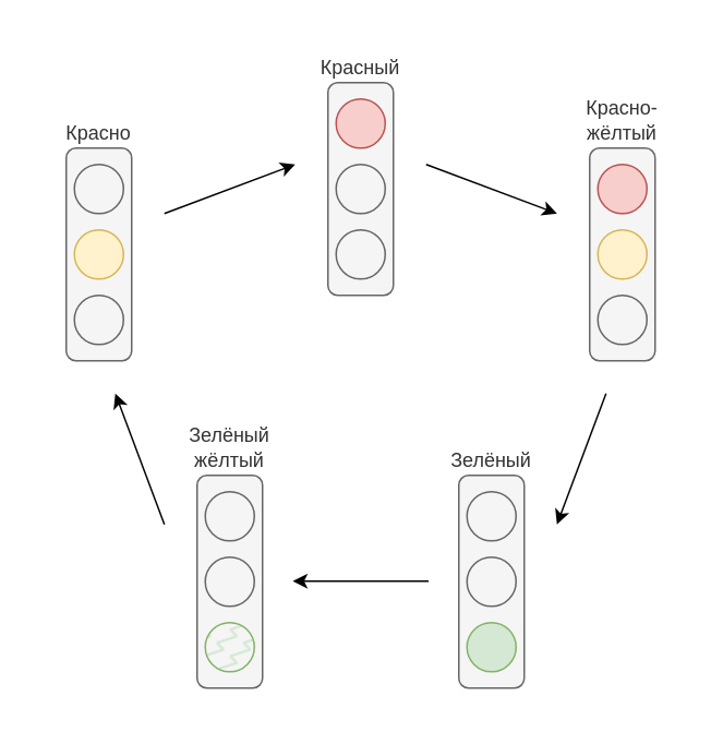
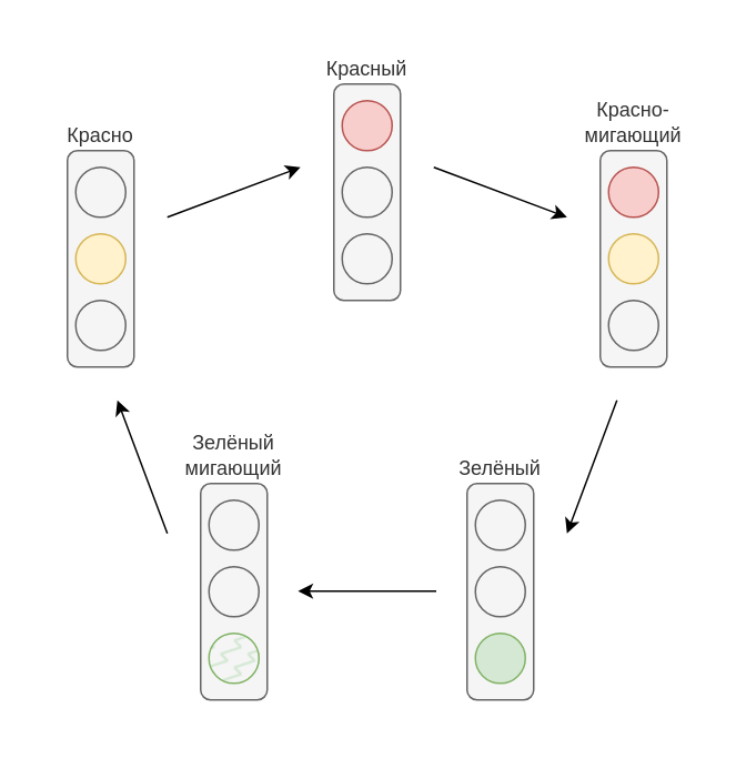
- <mxCell id="11" value="Красно-жёлтый" style="rounded=1;whiteSpace=wrap;html=1;fillColor=#f5f5f5;fontColor=#333333;strokeColor=#666666;labelPosition=center;verticalLabelPosition=top;align=center;verticalAlign=bottom;" vertex="1" parent="1"><mxGeometry x="360" y="90" width="40" height="130" as="geometry" /></mxCell>
+ <mxCell id="11" value="Красно-мигающий" style="rounded=1;whiteSpace=wrap;html=1;fillColor=#f5f5f5;fontColor=#333333;strokeColor=#666666;labelPosition=center;verticalLabelPosition=top;align=center;verticalAlign=bottom;" vertex="1" parent="1"><mxGeometry x="360" y="90" width="40" height="130" as="geometry" /></mxCell>
- <mxCell id="15" value="Зелёный жёлтый" style="rounded=1;whiteSpace=wrap;html=1;fillColor=#f5f5f5;fontColor=#333333;strokeColor=#666666;labelPosition=center;verticalLabelPosition=top;align=center;verticalAlign=bottom;" vertex="1" parent="1"><mxGeometry x="120" y="290" width="40" height="130" as="geometry" /></mxCell>
+ <mxCell id="15" value="Зелёный мигающий" style="rounded=1;whiteSpace=wrap;html=1;fillColor=#f5f5f5;fontColor=#333333;strokeColor=#666666;labelPosition=center;verticalLabelPosition=top;align=center;verticalAlign=bottom;" vertex="1" parent="1"><mxGeometry x="120" y="290" width="40" height="130" as="geometry" /></mxCell>
